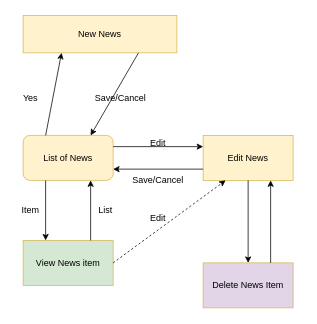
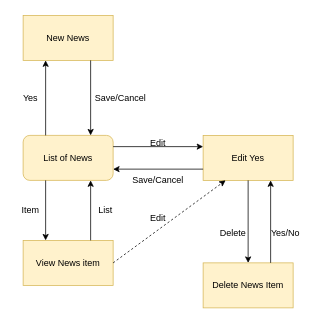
- <mxCell id="2" value="New News" style="rounded=0;whiteSpace=wrap;html=1;fillColor=#fff2cc;strokeColor=#d6b656;" vertex="1" parent="1"><mxGeometry x="30" y="20" width="205" height="50" as="geometry" /></mxCell>
+ <mxCell id="2" value="New News" style="rounded=0;whiteSpace=wrap;html=1;fillColor=#fff2cc;strokeColor=#d6b656;" vertex="1" parent="1"><mxGeometry x="30" y="20" width="120" height="60" as="geometry" /></mxCell>
- <mxCell id="8" value="Edit News" style="rounded=0;whiteSpace=wrap;html=1;fillColor=#fff2cc;strokeColor=#d6b656;" vertex="1" parent="1"><mxGeometry x="270" y="180" width="120" height="60" as="geometry" /></mxCell>
+ <mxCell id="8" value="Edit Yes" style="rounded=0;whiteSpace=wrap;html=1;fillColor=#fff2cc;strokeColor=#d6b656;" vertex="1" parent="1"><mxGeometry x="270" y="180" width="120" height="60" as="geometry" /></mxCell>
+ <mxCell id="24" value="Delete" style="text;html=1;strokeColor=none;fillColor=none;align=center;verticalAlign=middle;whiteSpace=wrap;rounded=0;" vertex="1" parent="1"><mxGeometry x="290" y="300" width="40" height="20" as="geometry" /></mxCell>
+ <mxCell id="23" value="Yes/No" style="text;html=1;strokeColor=none;fillColor=none;align=center;verticalAlign=middle;whiteSpace=wrap;rounded=0;" vertex="1" parent="1"><mxGeometry x="360" y="300" width="40" height="20" as="geometry" /></mxCell>
- <mxCell id="9" value="View News item" style="rounded=0;whiteSpace=wrap;html=1;fillColor=#d5e8d4;strokeColor=#d6b656;" vertex="1" parent="1"><mxGeometry x="30" y="320" width="120" height="60" as="geometry" /></mxCell>
+ <mxCell id="9" value="View News item" style="rounded=0;whiteSpace=wrap;html=1;fillColor=#fff2cc;strokeColor=#d6b656;" vertex="1" parent="1"><mxGeometry x="30" y="320" width="120" height="60" as="geometry" /></mxCell>
- <mxCell id="10" value="Delete News Item" style="rounded=0;whiteSpace=wrap;html=1;fillColor=#e1d5e7;strokeColor=#d6b656;" vertex="1" parent="1"><mxGeometry x="270" y="350" width="120" height="60" as="geometry" /></mxCell>
+ <mxCell id="10" value="Delete News Item" style="rounded=0;whiteSpace=wrap;html=1;fillColor=#fff2cc;strokeColor=#d6b656;" vertex="1" parent="1"><mxGeometry x="270" y="350" width="120" height="60" as="geometry" /></mxCell>
